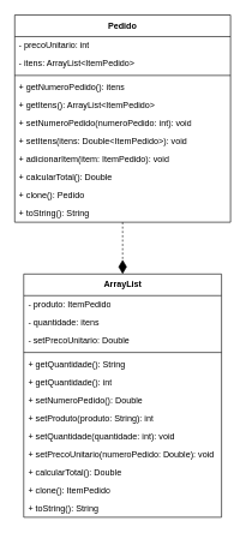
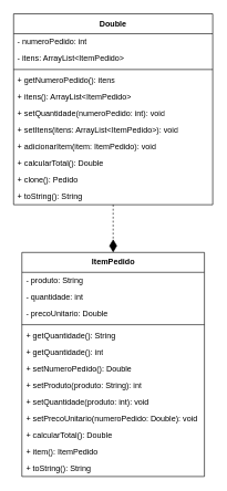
- <mxCell id="3" value="&lt;p style=&quot;line-height: 120%;&quot;&gt;Pedido&lt;/p&gt;" style="swimlane;fontStyle=1;align=center;verticalAlign=middle;childLayout=stackLayout;horizontal=1;startSize=30;horizontalStack=0;resizeParent=1;resizeParentMax=0;resizeLast=0;collapsible=0;marginBottom=0;html=1;whiteSpace=wrap;" parent="1" vertex="1"><mxGeometry x="20" y="20" width="300" height="288" as="geometry" /></mxCell>
+ <mxCell id="3" value="&lt;p style=&quot;line-height: 120%;&quot;&gt;Double&lt;/p&gt;" style="swimlane;fontStyle=1;align=center;verticalAlign=middle;childLayout=stackLayout;horizontal=1;startSize=30;horizontalStack=0;resizeParent=1;resizeParentMax=0;resizeLast=0;collapsible=0;marginBottom=0;html=1;whiteSpace=wrap;" parent="1" vertex="1"><mxGeometry x="20" y="20" width="300" height="288" as="geometry" /></mxCell>
- <mxCell id="4" value="- precoUnitario: int" style="text;html=1;strokeColor=none;fillColor=none;align=left;verticalAlign=middle;spacingLeft=4;spacingRight=4;overflow=hidden;rotatable=0;points=[[0,0.5],[1,0.5]];portConstraint=eastwest;whiteSpace=wrap;" parent="3" vertex="1"><mxGeometry y="30" width="300" height="25" as="geometry" /></mxCell>
+ <mxCell id="4" value="- numeroPedido: int" style="text;html=1;strokeColor=none;fillColor=none;align=left;verticalAlign=middle;spacingLeft=4;spacingRight=4;overflow=hidden;rotatable=0;points=[[0,0.5],[1,0.5]];portConstraint=eastwest;whiteSpace=wrap;" parent="3" vertex="1"><mxGeometry y="30" width="300" height="25" as="geometry" /></mxCell>
- <mxCell id="8" value="+ getItens(): ArrayList&amp;lt;ItemPedido&amp;gt;" style="text;html=1;strokeColor=none;fillColor=none;align=left;verticalAlign=middle;spacingLeft=4;spacingRight=4;overflow=hidden;rotatable=0;points=[[0,0.5],[1,0.5]];portConstraint=eastwest;whiteSpace=wrap;" parent="3" vertex="1"><mxGeometry y="113" width="300" height="25" as="geometry" /></mxCell>
+ <mxCell id="8" value="+ itens(): ArrayList&amp;lt;ItemPedido&amp;gt;" style="text;html=1;strokeColor=none;fillColor=none;align=left;verticalAlign=middle;spacingLeft=4;spacingRight=4;overflow=hidden;rotatable=0;points=[[0,0.5],[1,0.5]];portConstraint=eastwest;whiteSpace=wrap;" parent="3" vertex="1"><mxGeometry y="113" width="300" height="25" as="geometry" /></mxCell>
- <mxCell id="9" value="+ setNumeroPedido(numeroPedido: int): void" style="text;html=1;strokeColor=none;fillColor=none;align=left;verticalAlign=middle;spacingLeft=4;spacingRight=4;overflow=hidden;rotatable=0;points=[[0,0.5],[1,0.5]];portConstraint=eastwest;whiteSpace=wrap;labelBackgroundColor=none;" parent="3" vertex="1"><mxGeometry y="138" width="300" height="25" as="geometry" /></mxCell>
+ <mxCell id="9" value="+ setQuantidade(numeroPedido: int): void" style="text;html=1;strokeColor=none;fillColor=none;align=left;verticalAlign=middle;spacingLeft=4;spacingRight=4;overflow=hidden;rotatable=0;points=[[0,0.5],[1,0.5]];portConstraint=eastwest;whiteSpace=wrap;labelBackgroundColor=none;" parent="3" vertex="1"><mxGeometry y="138" width="300" height="25" as="geometry" /></mxCell>
- <mxCell id="10" value="+ setItens(itens: Double&amp;lt;ItemPedido&amp;gt;): void" style="text;html=1;strokeColor=none;fillColor=none;align=left;verticalAlign=middle;spacingLeft=4;spacingRight=4;overflow=hidden;rotatable=0;points=[[0,0.5],[1,0.5]];portConstraint=eastwest;whiteSpace=wrap;labelBackgroundColor=none;" parent="3" vertex="1"><mxGeometry y="163" width="300" height="25" as="geometry" /></mxCell>
+ <mxCell id="10" value="+ setItens(itens: ArrayList&amp;lt;ItemPedido&amp;gt;): void" style="text;html=1;strokeColor=none;fillColor=none;align=left;verticalAlign=middle;spacingLeft=4;spacingRight=4;overflow=hidden;rotatable=0;points=[[0,0.5],[1,0.5]];portConstraint=eastwest;whiteSpace=wrap;labelBackgroundColor=none;" parent="3" vertex="1"><mxGeometry y="163" width="300" height="25" as="geometry" /></mxCell>
- <mxCell id="15" value="&lt;p style=&quot;line-height: 120%;&quot;&gt;ArrayList&lt;/p&gt;" style="swimlane;fontStyle=1;align=center;verticalAlign=middle;childLayout=stackLayout;horizontal=1;startSize=30;horizontalStack=0;resizeParent=1;resizeParentMax=0;resizeLast=0;collapsible=0;marginBottom=0;html=1;whiteSpace=wrap;" parent="1" vertex="1"><mxGeometry x="32.5" y="380" width="275" height="338" as="geometry" /></mxCell>
+ <mxCell id="15" value="&lt;p style=&quot;line-height: 120%;&quot;&gt;ItemPedido&lt;/p&gt;" style="swimlane;fontStyle=1;align=center;verticalAlign=middle;childLayout=stackLayout;horizontal=1;startSize=30;horizontalStack=0;resizeParent=1;resizeParentMax=0;resizeLast=0;collapsible=0;marginBottom=0;html=1;whiteSpace=wrap;" parent="1" vertex="1"><mxGeometry x="32.5" y="380" width="275" height="338" as="geometry" /></mxCell>
- <mxCell id="16" value="- produto: ItemPedido" style="text;html=1;strokeColor=none;fillColor=none;align=left;verticalAlign=middle;spacingLeft=4;spacingRight=4;overflow=hidden;rotatable=0;points=[[0,0.5],[1,0.5]];portConstraint=eastwest;whiteSpace=wrap;" parent="15" vertex="1"><mxGeometry y="30" width="275" height="25" as="geometry" /></mxCell>
+ <mxCell id="16" value="- produto: String" style="text;html=1;strokeColor=none;fillColor=none;align=left;verticalAlign=middle;spacingLeft=4;spacingRight=4;overflow=hidden;rotatable=0;points=[[0,0.5],[1,0.5]];portConstraint=eastwest;whiteSpace=wrap;" parent="15" vertex="1"><mxGeometry y="30" width="275" height="25" as="geometry" /></mxCell>
- <mxCell id="17" value="- quantidade: itens" style="text;html=1;strokeColor=none;fillColor=none;align=left;verticalAlign=middle;spacingLeft=4;spacingRight=4;overflow=hidden;rotatable=0;points=[[0,0.5],[1,0.5]];portConstraint=eastwest;whiteSpace=wrap;" parent="15" vertex="1"><mxGeometry y="55" width="275" height="25" as="geometry" /></mxCell>
+ <mxCell id="17" value="- quantidade: int" style="text;html=1;strokeColor=none;fillColor=none;align=left;verticalAlign=middle;spacingLeft=4;spacingRight=4;overflow=hidden;rotatable=0;points=[[0,0.5],[1,0.5]];portConstraint=eastwest;whiteSpace=wrap;" parent="15" vertex="1"><mxGeometry y="55" width="275" height="25" as="geometry" /></mxCell>
- <mxCell id="18" value="- setPrecoUnitario: Double" style="text;html=1;strokeColor=none;fillColor=none;align=left;verticalAlign=middle;spacingLeft=4;spacingRight=4;overflow=hidden;rotatable=0;points=[[0,0.5],[1,0.5]];portConstraint=eastwest;whiteSpace=wrap;" parent="15" vertex="1"><mxGeometry y="80" width="275" height="25" as="geometry" /></mxCell>
+ <mxCell id="18" value="- precoUnitario: Double" style="text;html=1;strokeColor=none;fillColor=none;align=left;verticalAlign=middle;spacingLeft=4;spacingRight=4;overflow=hidden;rotatable=0;points=[[0,0.5],[1,0.5]];portConstraint=eastwest;whiteSpace=wrap;" parent="15" vertex="1"><mxGeometry y="80" width="275" height="25" as="geometry" /></mxCell>
- <mxCell id="24" value="+ setQuantidade(quantidade: int): void" style="text;html=1;strokeColor=none;fillColor=none;align=left;verticalAlign=middle;spacingLeft=4;spacingRight=4;overflow=hidden;rotatable=0;points=[[0,0.5],[1,0.5]];portConstraint=eastwest;whiteSpace=wrap;labelBackgroundColor=none;" parent="15" vertex="1"><mxGeometry y="213" width="275" height="25" as="geometry" /></mxCell>
+ <mxCell id="24" value="+ setQuantidade(produto: int): void" style="text;html=1;strokeColor=none;fillColor=none;align=left;verticalAlign=middle;spacingLeft=4;spacingRight=4;overflow=hidden;rotatable=0;points=[[0,0.5],[1,0.5]];portConstraint=eastwest;whiteSpace=wrap;labelBackgroundColor=none;" parent="15" vertex="1"><mxGeometry y="213" width="275" height="25" as="geometry" /></mxCell>
- <mxCell id="27" value="+ clone(): ItemPedido" style="text;html=1;strokeColor=none;fillColor=none;align=left;verticalAlign=middle;spacingLeft=4;spacingRight=4;overflow=hidden;rotatable=0;points=[[0,0.5],[1,0.5]];portConstraint=eastwest;whiteSpace=wrap;labelBackgroundColor=none;" parent="15" vertex="1"><mxGeometry y="288" width="275" height="25" as="geometry" /></mxCell>
+ <mxCell id="27" value="+ item(): ItemPedido" style="text;html=1;strokeColor=none;fillColor=none;align=left;verticalAlign=middle;spacingLeft=4;spacingRight=4;overflow=hidden;rotatable=0;points=[[0,0.5],[1,0.5]];portConstraint=eastwest;whiteSpace=wrap;labelBackgroundColor=none;" parent="15" vertex="1"><mxGeometry y="288" width="275" height="25" as="geometry" /></mxCell>
